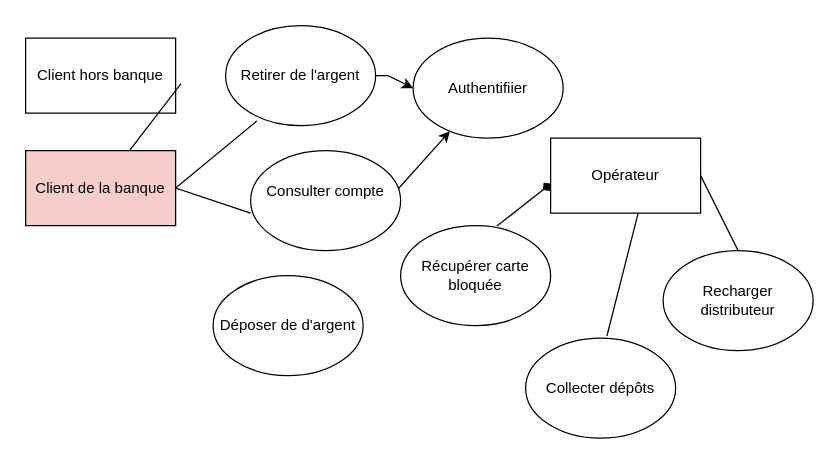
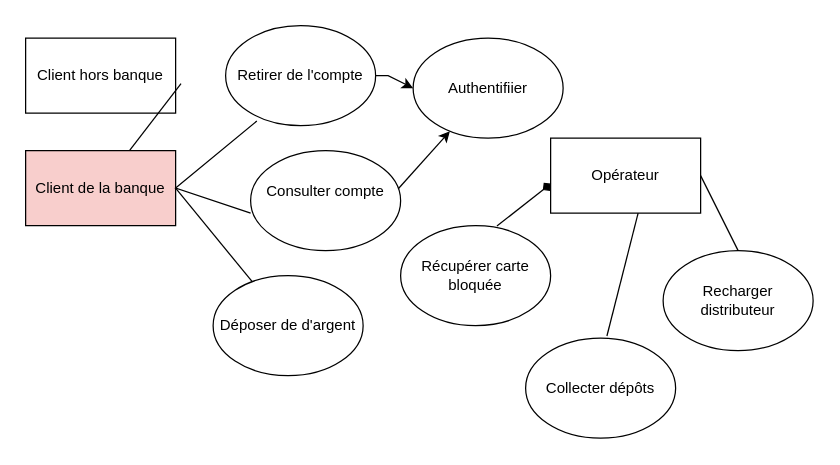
- <mxCell id="4" value="Retirer de l'argent" style="ellipse;whiteSpace=wrap;html=1;" vertex="1" parent="1"><mxGeometry x="180" y="20" width="120" height="80" as="geometry" /></mxCell>
+ <mxCell id="4" value="Retirer de l'compte" style="ellipse;whiteSpace=wrap;html=1;" vertex="1" parent="1"><mxGeometry x="180" y="20" width="120" height="80" as="geometry" /></mxCell>
+ <mxCell id="9" value="" style="endArrow=none;html=1;rounded=0;exitX=1;exitY=0.5;exitDx=0;exitDy=0;" edge="1" parent="1" source="2" target="6"><mxGeometry width="50" height="50" relative="1" as="geometry"><mxPoint x="270" y="210" as="sourcePoint" /><mxPoint x="320" y="160" as="targetPoint" /></mxGeometry></mxCell>
